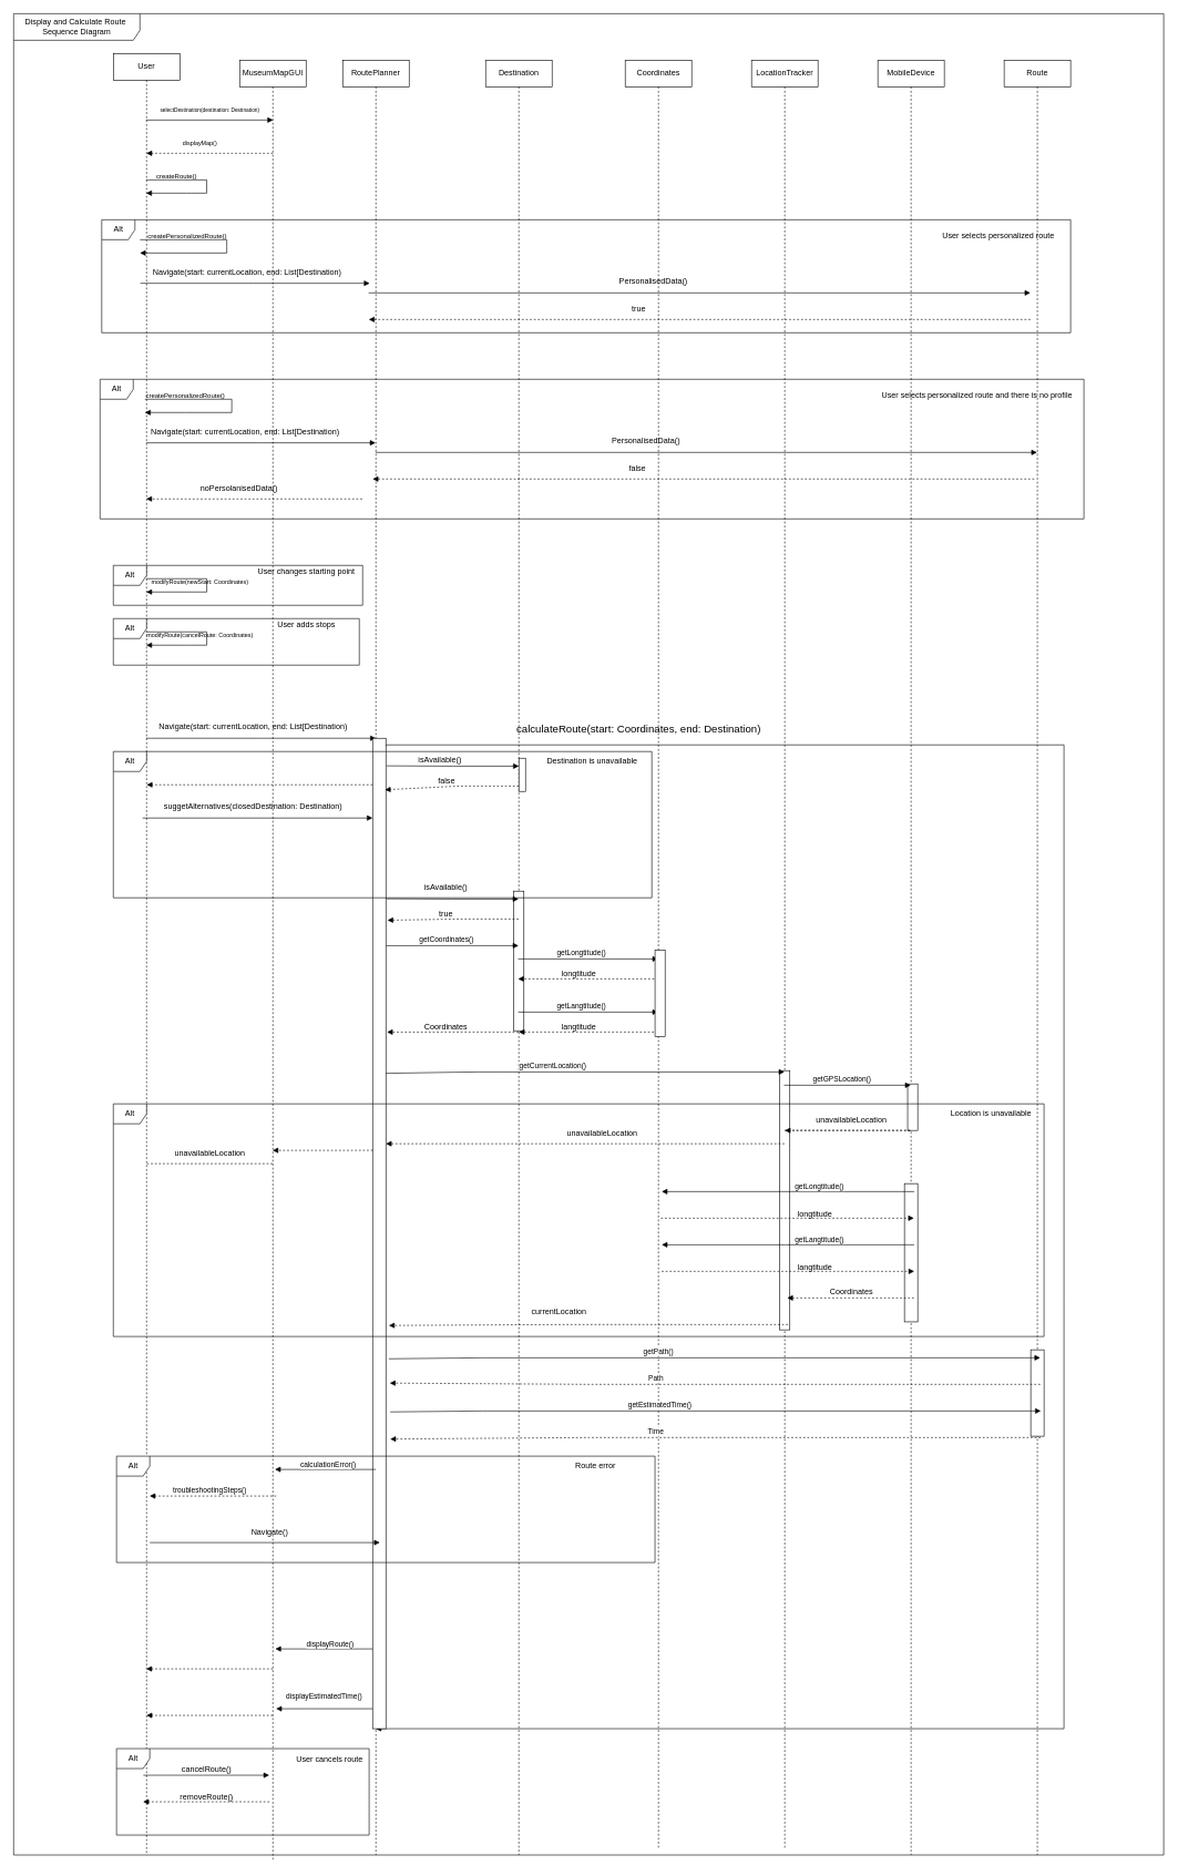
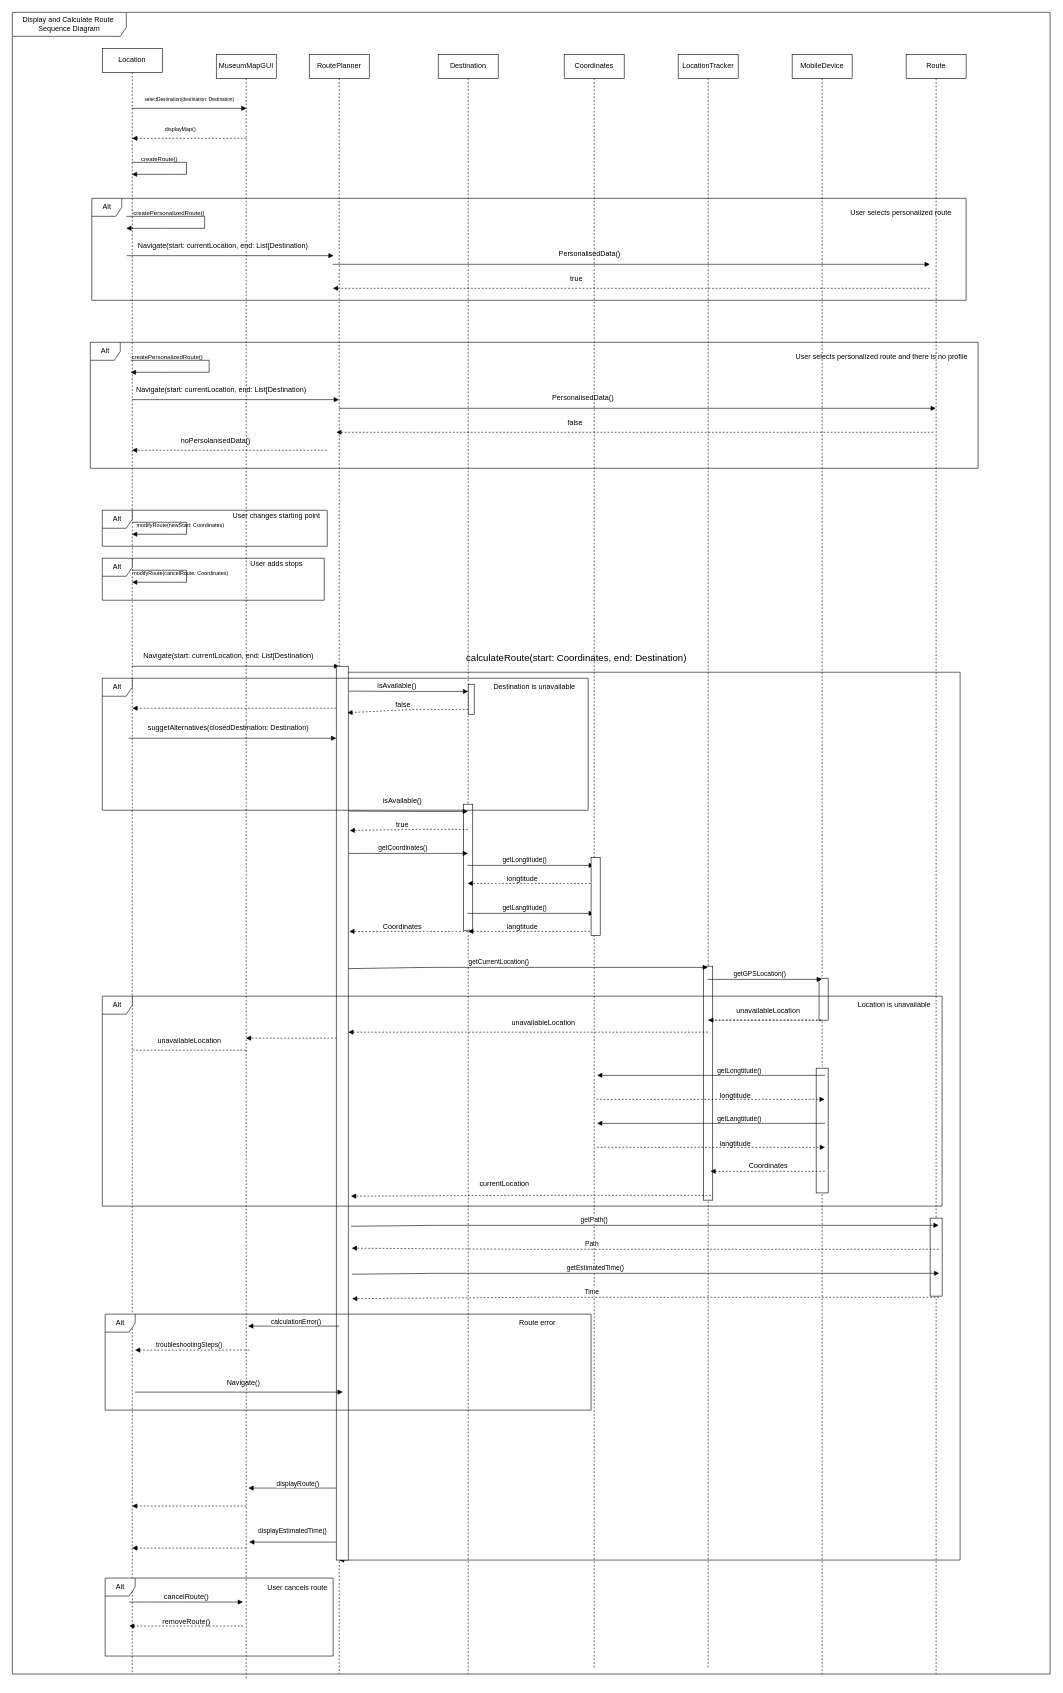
- <mxCell id="12" value="User" style="shape=umlLifeline;perimeter=lifelinePerimeter;whiteSpace=wrap;html=1;container=1;dropTarget=0;collapsible=0;recursiveResize=0;outlineConnect=0;portConstraint=eastwest;newEdgeStyle={&quot;edgeStyle&quot;:&quot;elbowEdgeStyle&quot;,&quot;elbow&quot;:&quot;vertical&quot;,&quot;curved&quot;:0,&quot;rounded&quot;:0};" parent="1" vertex="1"><mxGeometry x="170" y="80" width="100" height="2710" as="geometry" /></mxCell>
+ <mxCell id="12" value="Location" style="shape=umlLifeline;perimeter=lifelinePerimeter;whiteSpace=wrap;html=1;container=1;dropTarget=0;collapsible=0;recursiveResize=0;outlineConnect=0;portConstraint=eastwest;newEdgeStyle={&quot;edgeStyle&quot;:&quot;elbowEdgeStyle&quot;,&quot;elbow&quot;:&quot;vertical&quot;,&quot;curved&quot;:0,&quot;rounded&quot;:0};" parent="1" vertex="1"><mxGeometry x="170" y="80" width="100" height="2710" as="geometry" /></mxCell>
